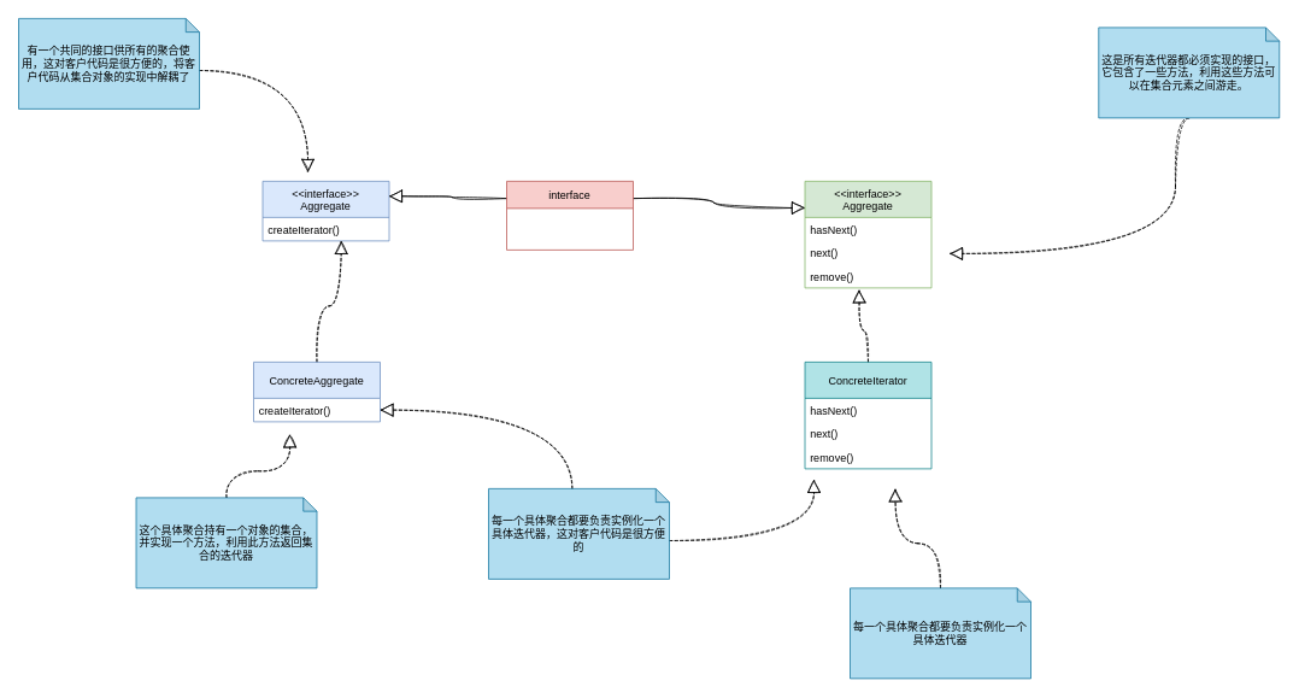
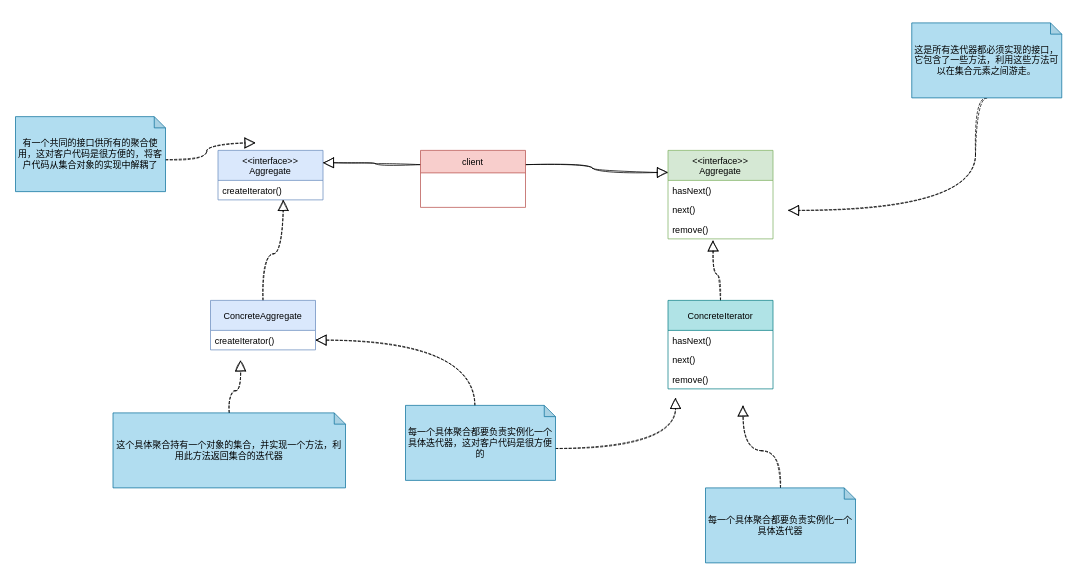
- <mxCell id="28" value="有一个共同的接口供所有的聚合使用，这对客户代码是很方便的，将客户代码从集合对象的实现中解耦了" style="shape=note;whiteSpace=wrap;html=1;backgroundOutline=1;darkOpacity=0.05;size=15;fillColor=#b1ddf0;strokeColor=#10739e;" vertex="1" parent="1"><mxGeometry x="20" y="20" width="200" height="100" as="geometry" /></mxCell>
+ <mxCell id="28" value="有一个共同的接口供所有的聚合使用，这对客户代码是很方便的，将客户代码从集合对象的实现中解耦了" style="shape=note;whiteSpace=wrap;html=1;backgroundOutline=1;darkOpacity=0.05;size=15;fillColor=#b1ddf0;strokeColor=#10739e;" vertex="1" parent="1"><mxGeometry x="20" y="155" width="200" height="100" as="geometry" /></mxCell>
- <mxCell id="6" value="interface" style="swimlane;fontStyle=0;childLayout=stackLayout;horizontal=1;startSize=30;fillColor=#f8cecc;horizontalStack=0;resizeParent=1;resizeParentMax=0;resizeLast=0;collapsible=1;marginBottom=0;strokeColor=#b85450;" vertex="1" parent="1"><mxGeometry x="560" y="200" width="140" height="76" as="geometry" /></mxCell>
+ <mxCell id="6" value="client" style="swimlane;fontStyle=0;childLayout=stackLayout;horizontal=1;startSize=30;fillColor=#f8cecc;horizontalStack=0;resizeParent=1;resizeParentMax=0;resizeLast=0;collapsible=1;marginBottom=0;strokeColor=#b85450;" vertex="1" parent="1"><mxGeometry x="560" y="200" width="140" height="76" as="geometry" /></mxCell>
- <mxCell id="21" value="这个具体聚合持有一个对象的集合，并实现一个方法，利用此方法返回集合的迭代器" style="shape=note;whiteSpace=wrap;html=1;backgroundOutline=1;darkOpacity=0.05;size=15;fillColor=#b1ddf0;strokeColor=#10739e;" vertex="1" parent="1"><mxGeometry x="150" y="550" width="200" height="100" as="geometry" /></mxCell>
+ <mxCell id="21" value="这个具体聚合持有一个对象的集合，并实现一个方法，利用此方法返回集合的迭代器" style="shape=note;whiteSpace=wrap;html=1;backgroundOutline=1;darkOpacity=0.05;size=15;fillColor=#b1ddf0;strokeColor=#10739e;" vertex="1" parent="1"><mxGeometry x="150" y="550" width="310" height="100" as="geometry" /></mxCell>
